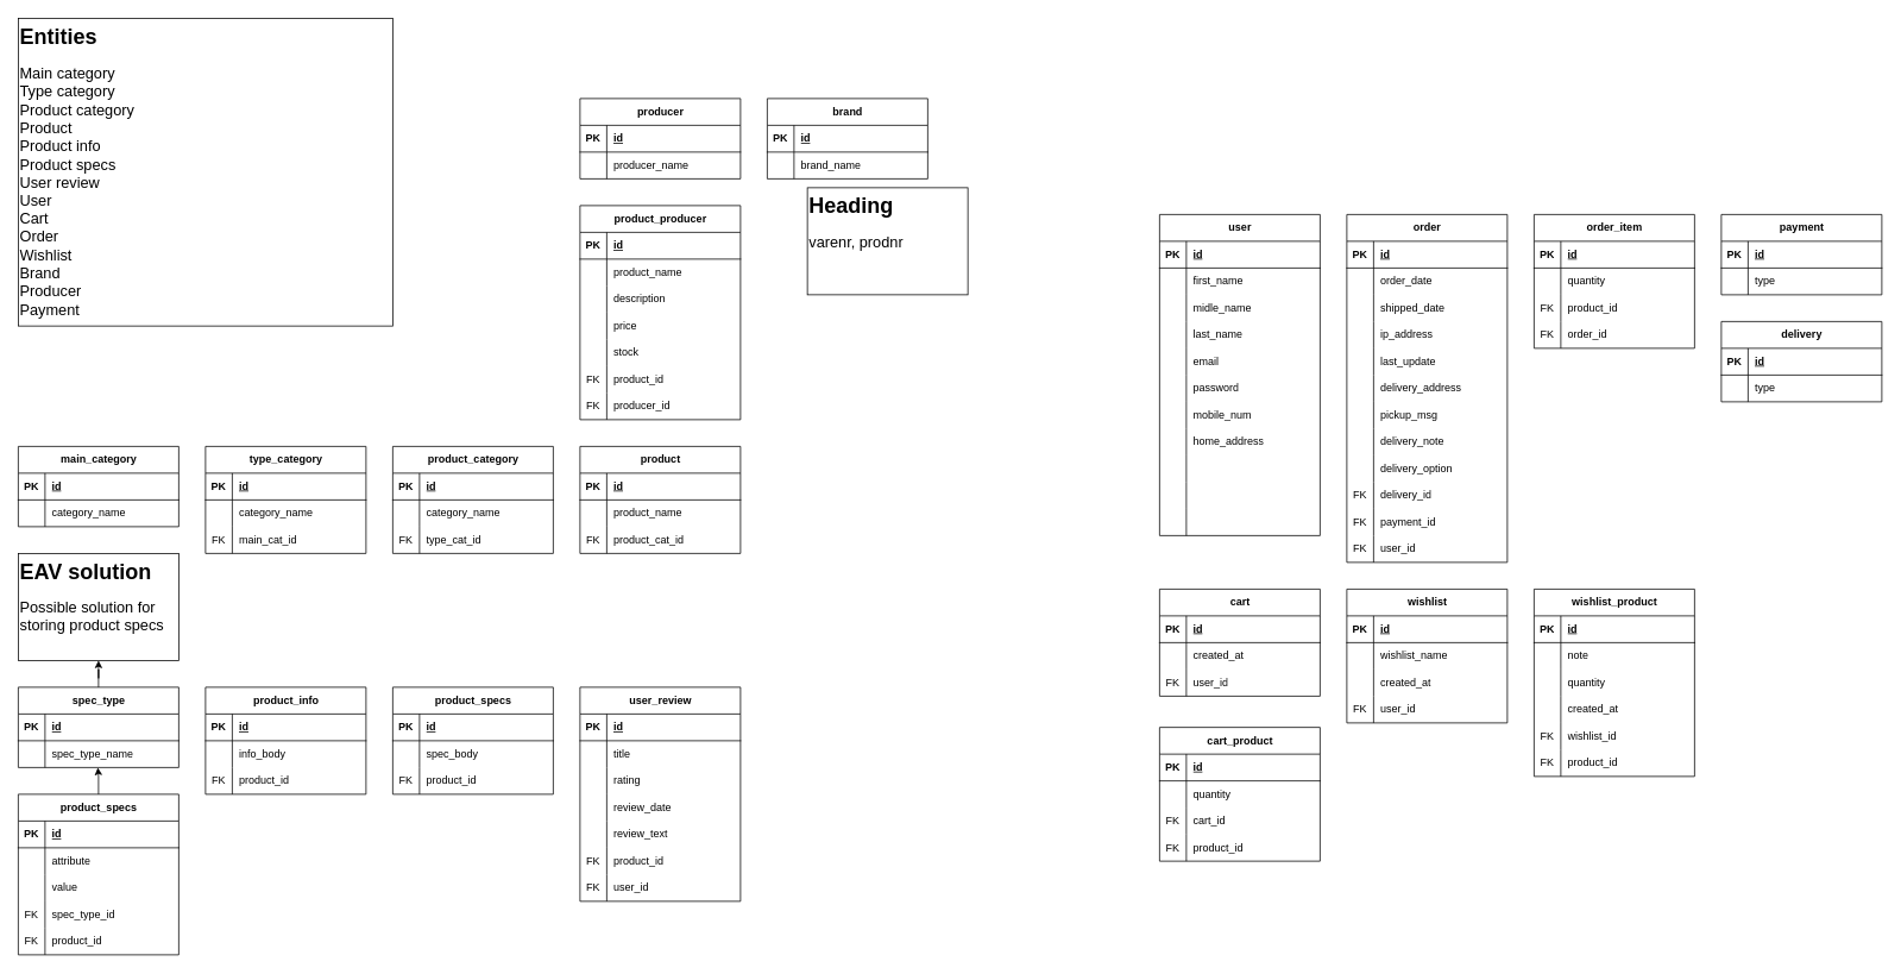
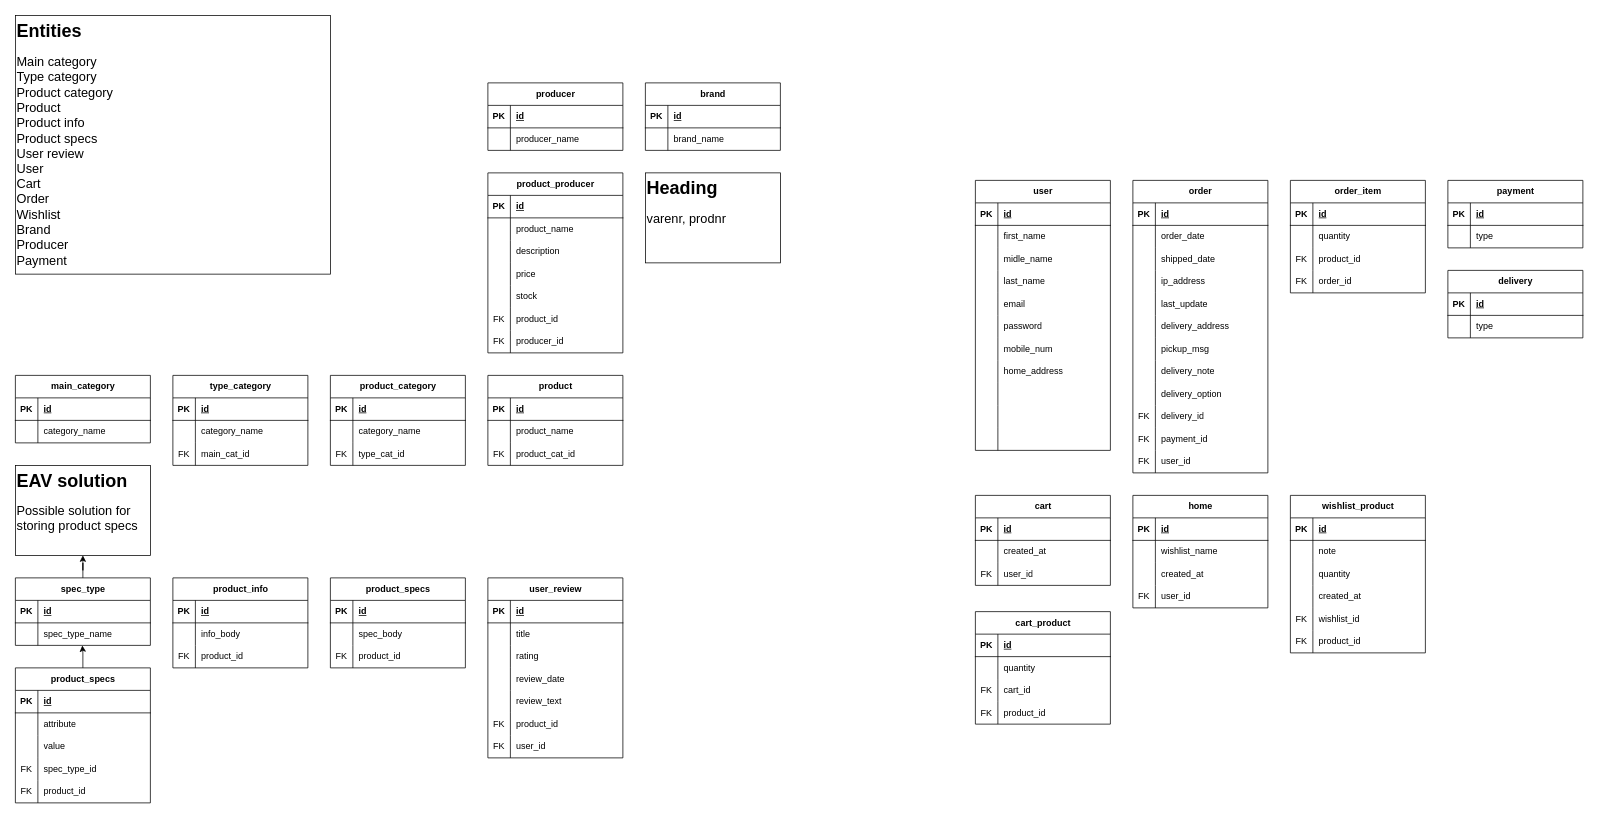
- <mxCell id="297" value="&lt;h1 style=&quot;margin-top: 0px;&quot;&gt;Heading&lt;/h1&gt;&lt;p&gt;&lt;font style=&quot;font-size: 17px;&quot;&gt;varenr, prodnr&lt;/font&gt;&lt;/p&gt;" style="text;html=1;whiteSpace=wrap;overflow=hidden;rounded=0;strokeColor=default;fillColor=default;" vertex="1" parent="1"><mxGeometry x="905" y="210" width="180" height="120" as="geometry" /></mxCell>
+ <mxCell id="297" value="&lt;h1 style=&quot;margin-top: 0px;&quot;&gt;Heading&lt;/h1&gt;&lt;p&gt;&lt;font style=&quot;font-size: 17px;&quot;&gt;varenr, prodnr&lt;/font&gt;&lt;/p&gt;" style="text;html=1;whiteSpace=wrap;overflow=hidden;rounded=0;strokeColor=default;fillColor=default;" vertex="1" parent="1"><mxGeometry x="860" y="230" width="180" height="120" as="geometry" /></mxCell>
- <mxCell id="163" value="wishlist" style="shape=table;startSize=30;container=1;collapsible=1;childLayout=tableLayout;fixedRows=1;rowLines=0;fontStyle=1;align=center;resizeLast=1;html=1;" vertex="1" parent="1"><mxGeometry x="1510" y="660" width="180" height="150" as="geometry" /></mxCell>
+ <mxCell id="163" value="home" style="shape=table;startSize=30;container=1;collapsible=1;childLayout=tableLayout;fixedRows=1;rowLines=0;fontStyle=1;align=center;resizeLast=1;html=1;" vertex="1" parent="1"><mxGeometry x="1510" y="660" width="180" height="150" as="geometry" /></mxCell>
